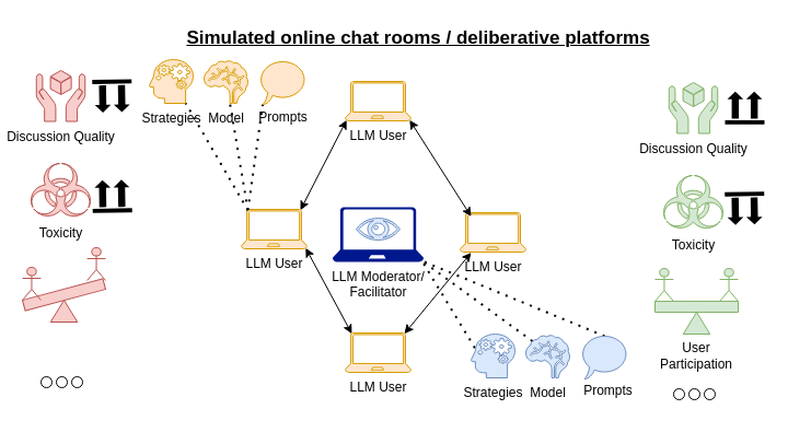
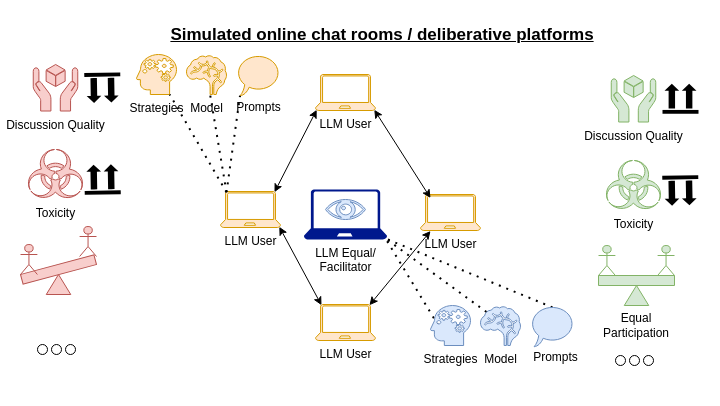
- <mxCell id="29" value="LLM Moderator/&lt;div&gt;Facilitator&lt;/div&gt;" style="sketch=0;aspect=fixed;pointerEvents=1;shadow=0;dashed=0;html=1;strokeColor=none;labelPosition=center;verticalLabelPosition=bottom;verticalAlign=top;align=center;fillColor=#00188D;shape=mxgraph.azure.laptop" parent="1" vertex="1"><mxGeometry x="303.33" y="189" width="83.33" height="50" as="geometry" /></mxCell>
+ <mxCell id="29" value="LLM Equal/&lt;div&gt;Facilitator&lt;/div&gt;" style="sketch=0;aspect=fixed;pointerEvents=1;shadow=0;dashed=0;html=1;strokeColor=none;labelPosition=center;verticalLabelPosition=bottom;verticalAlign=top;align=center;fillColor=#00188D;shape=mxgraph.azure.laptop" parent="1" vertex="1"><mxGeometry x="303.33" y="189" width="83.33" height="50" as="geometry" /></mxCell>
- <mxCell id="18" value="User Participation" style="text;html=1;align=center;verticalAlign=middle;whiteSpace=wrap;rounded=0;" parent="8" vertex="1"><mxGeometry x="229" y="241" width="70" height="20" as="geometry" /></mxCell>
+ <mxCell id="18" value="Equal Participation" style="text;html=1;align=center;verticalAlign=middle;whiteSpace=wrap;rounded=0;" parent="8" vertex="1"><mxGeometry x="229" y="241" width="70" height="20" as="geometry" /></mxCell>
